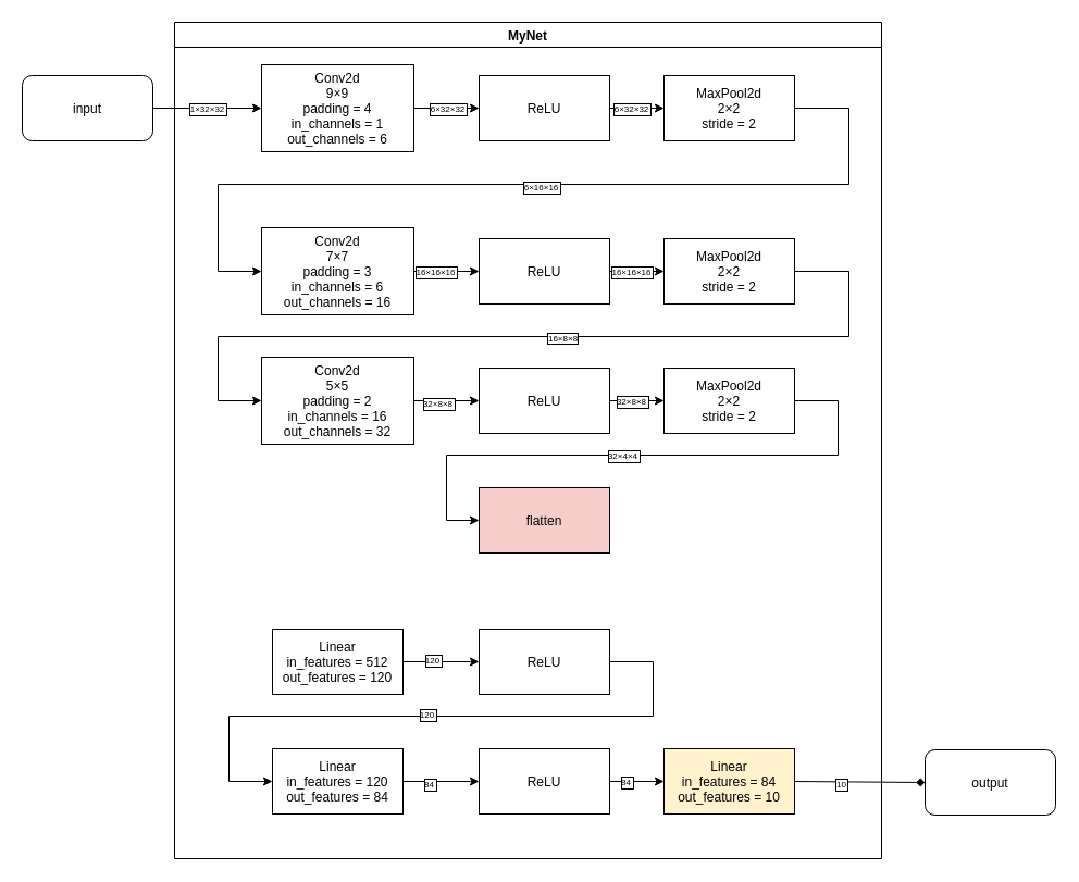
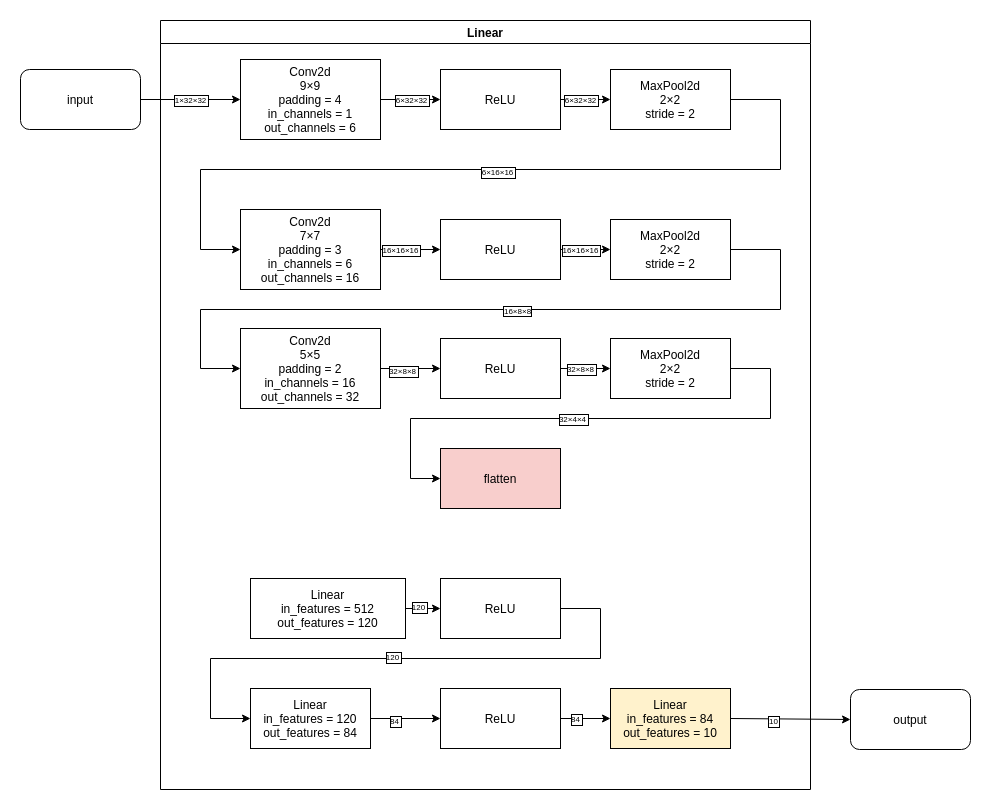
- <mxCell id="3" value="MyNet" style="swimlane;strokeColor=default;fontFamily=Helvetica;fontSize=12;fontColor=default;startSize=23;fillColor=default;swimlaneLine=1;shadow=0;" parent="1" vertex="1"><mxGeometry x="160" y="20" width="650" height="769" as="geometry"><mxRectangle x="980" y="61" width="140" height="30" as="alternateBounds" /></mxGeometry></mxCell>
+ <mxCell id="3" value="Linear" style="swimlane;strokeColor=default;fontFamily=Helvetica;fontSize=12;fontColor=default;startSize=23;fillColor=default;swimlaneLine=1;shadow=0;" parent="1" vertex="1"><mxGeometry x="160" y="20" width="650" height="769" as="geometry"><mxRectangle x="980" y="61" width="140" height="30" as="alternateBounds" /></mxGeometry></mxCell>
- <mxCell id="23" value="Linear&#10;in_features = 512&#10;out_features = 120" style="rounded=0;swimlaneLine=1;shadow=0;" parent="3" vertex="1"><mxGeometry x="90" y="558" width="120" height="60" as="geometry" /></mxCell>
+ <mxCell id="23" value="Linear&#10;in_features = 512&#10;out_features = 120" style="rounded=0;swimlaneLine=1;shadow=0;" parent="3" vertex="1"><mxGeometry x="90" y="558" width="155" height="60" as="geometry" /></mxCell>
- <mxCell id="48" value="" style="edgeStyle=none;rounded=0;exitX=1;exitY=0.5;exitDx=0;exitDy=0;entryX=0;entryY=0.5;entryDx=0;entryDy=0;fontFamily=Helvetica;fontSize=12;fontColor=default;startSize=23;swimlaneLine=1;shadow=0;endArrow=diamond;" parent="1" source="25" target="2" edge="1"><mxGeometry relative="1" as="geometry" /></mxCell>
+ <mxCell id="48" value="" style="edgeStyle=none;rounded=0;exitX=1;exitY=0.5;exitDx=0;exitDy=0;entryX=0;entryY=0.5;entryDx=0;entryDy=0;fontFamily=Helvetica;fontSize=12;fontColor=default;startSize=23;swimlaneLine=1;shadow=0;" parent="1" source="25" target="2" edge="1"><mxGeometry relative="1" as="geometry" /></mxCell>
